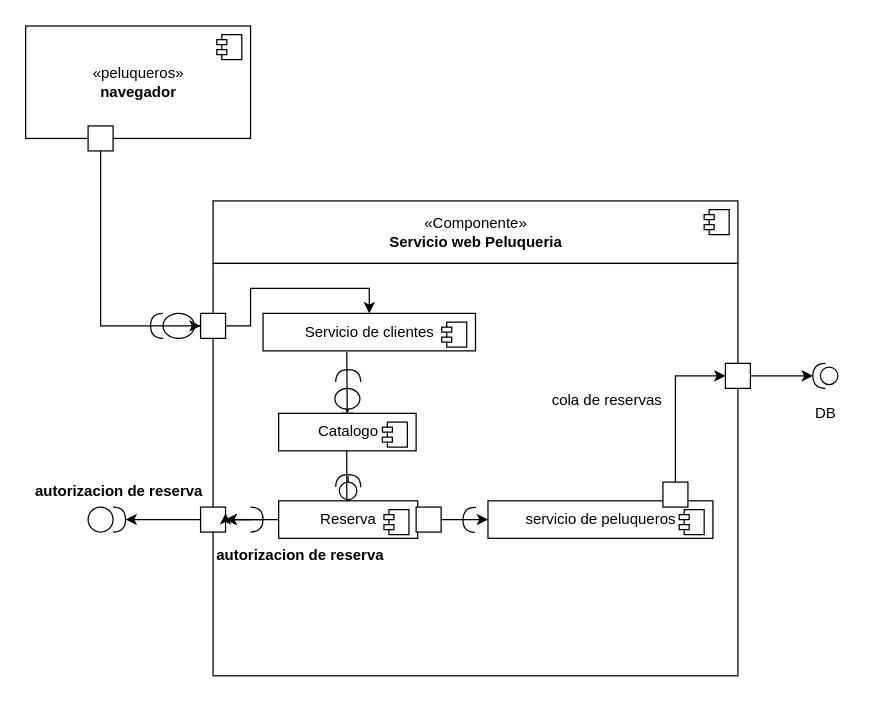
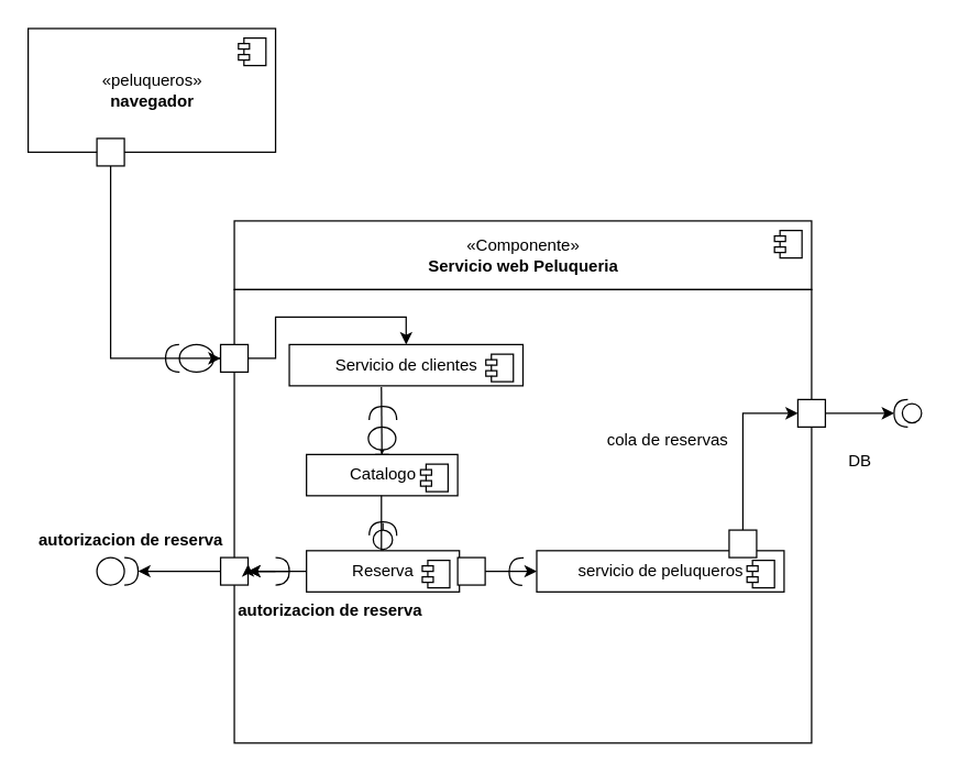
- <mxCell id="38" value="DB" style="text;html=1;align=center;verticalAlign=middle;resizable=0;points=[];autosize=1;" parent="1" vertex="1"><mxGeometry x="645" y="320" width="30" height="20" as="geometry" /></mxCell>
+ <mxCell id="38" value="DB" style="text;html=1;align=center;verticalAlign=middle;resizable=0;points=[];autosize=1;" parent="1" vertex="1"><mxGeometry x="610" y="325" width="30" height="20" as="geometry" /></mxCell>
